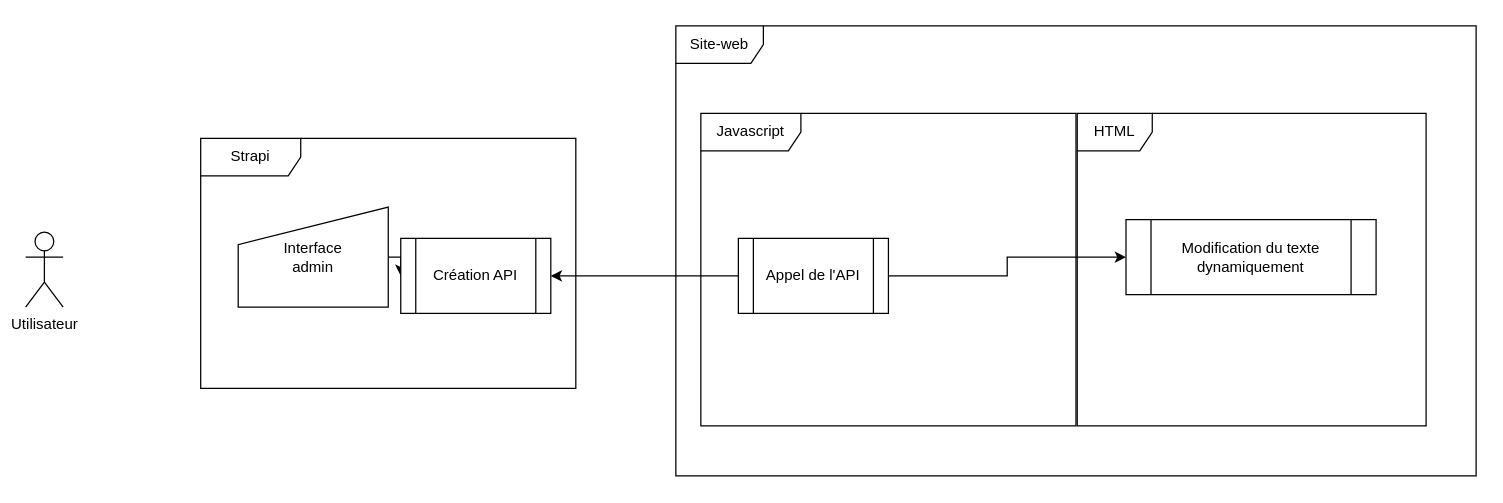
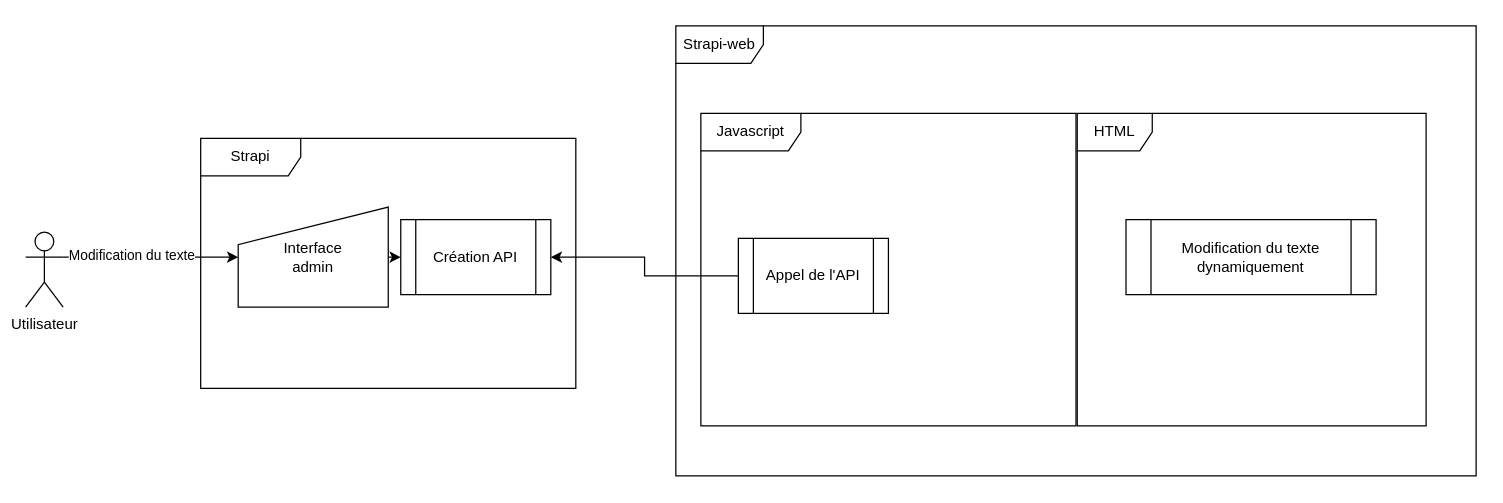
- <mxCell id="3" value="Site-web" style="shape=umlFrame;whiteSpace=wrap;html=1;pointerEvents=0;width=70;height=30;" parent="1" vertex="1"><mxGeometry x="540" y="20" width="640" height="360" as="geometry" /></mxCell>
+ <mxCell id="3" value="Strapi-web" style="shape=umlFrame;whiteSpace=wrap;html=1;pointerEvents=0;width=70;height=30;" parent="1" vertex="1"><mxGeometry x="540" y="20" width="640" height="360" as="geometry" /></mxCell>
+ <mxCell id="5" style="edgeStyle=orthogonalEdgeStyle;rounded=0;orthogonalLoop=1;jettySize=auto;html=1;exitX=1;exitY=0.333;exitDx=0;exitDy=0;exitPerimeter=0;entryX=0;entryY=0.5;entryDx=0;entryDy=0;" parent="1" source="7" target="10" edge="1"><mxGeometry relative="1" as="geometry" /></mxCell>
+ <mxCell id="6" value="Modification du texte" style="edgeLabel;html=1;align=center;verticalAlign=middle;resizable=0;points=[];" parent="5" vertex="1" connectable="0"><mxGeometry x="-0.23" y="1" relative="1" as="geometry"><mxPoint as="offset" /></mxGeometry></mxCell>
- <mxCell id="12" style="edgeStyle=orthogonalEdgeStyle;rounded=0;orthogonalLoop=1;jettySize=auto;html=1;exitX=1;exitY=0.5;exitDx=0;exitDy=0;entryX=0;entryY=0.5;entryDx=0;entryDy=0;" edge="1" parent="1" source="14" target="15"><mxGeometry relative="1" as="geometry" /></mxCell>
- <mxCell id="11" value="Création API" style="shape=process;whiteSpace=wrap;html=1;backgroundOutline=1;" vertex="1" parent="1"><mxGeometry x="320" y="190" width="120" height="60" as="geometry" /></mxCell>
+ <mxCell id="11" value="Création API" style="shape=process;whiteSpace=wrap;html=1;backgroundOutline=1;" vertex="1" parent="1"><mxGeometry x="320" y="175" width="120" height="60" as="geometry" /></mxCell>
